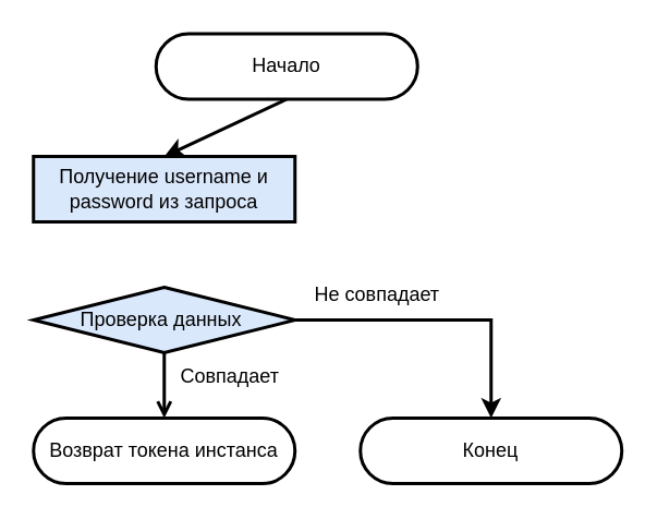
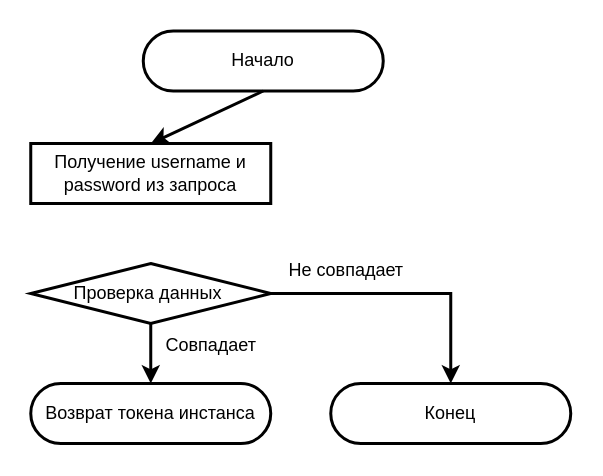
- <mxCell id="4" value="Получение username и password из запроса" style="rounded=0;whiteSpace=wrap;html=1;strokeWidth=2;fillColor=#dae8fc;" parent="1" vertex="1"><mxGeometry x="20" y="95" width="160" height="40" as="geometry" /></mxCell>
+ <mxCell id="4" value="Получение username и password из запроса" style="rounded=0;whiteSpace=wrap;html=1;strokeWidth=2;" parent="1" vertex="1"><mxGeometry x="20" y="95" width="160" height="40" as="geometry" /></mxCell>
- <mxCell id="6" value="Проверка данных&amp;nbsp;" style="rhombus;whiteSpace=wrap;html=1;strokeWidth=2;fillColor=#dae8fc;" parent="1" vertex="1"><mxGeometry x="20" y="175" width="160" height="40" as="geometry" /></mxCell>
+ <mxCell id="6" value="Проверка данных&amp;nbsp;" style="rhombus;whiteSpace=wrap;html=1;strokeWidth=2;" parent="1" vertex="1"><mxGeometry x="20" y="175" width="160" height="40" as="geometry" /></mxCell>
- <mxCell id="7" value="" style="endArrow=open;html=1;rounded=0;exitX=0.5;exitY=1;exitDx=0;exitDy=0;entryX=0.5;entryY=0;entryDx=0;entryDy=0;strokeWidth=2;" parent="1" source="6" target="3" edge="1"><mxGeometry width="50" height="50" relative="1" as="geometry"><mxPoint x="40" y="225" as="sourcePoint" /><mxPoint x="100" y="255" as="targetPoint" /></mxGeometry></mxCell>
+ <mxCell id="7" value="" style="endArrow=classic;html=1;rounded=0;exitX=0.5;exitY=1;exitDx=0;exitDy=0;entryX=0.5;entryY=0;entryDx=0;entryDy=0;strokeWidth=2;" parent="1" source="6" target="3" edge="1"><mxGeometry width="50" height="50" relative="1" as="geometry"><mxPoint x="40" y="225" as="sourcePoint" /><mxPoint x="100" y="255" as="targetPoint" /></mxGeometry></mxCell>
